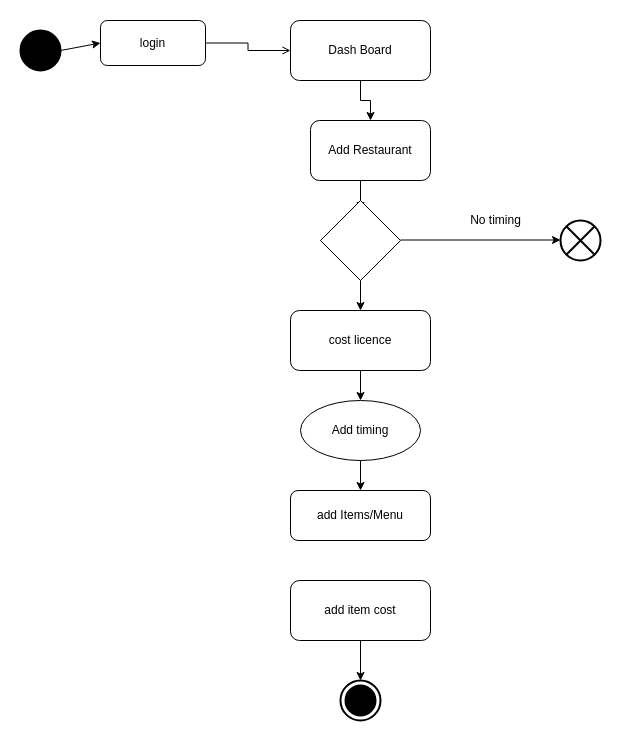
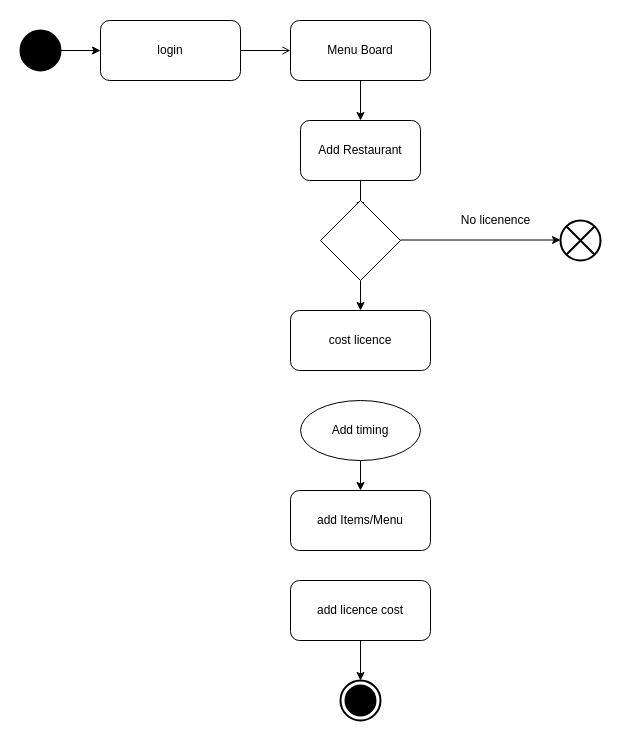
- <mxCell id="5" value="login" style="shape=rect;html=1;rounded=1;whiteSpace=wrap;align=center;" vertex="1" parent="1"><mxGeometry x="100" y="20" width="105" height="45" as="geometry" /></mxCell>
+ <mxCell id="5" value="login" style="shape=rect;html=1;rounded=1;whiteSpace=wrap;align=center;" vertex="1" parent="1"><mxGeometry x="100" y="20" width="140" height="60" as="geometry" /></mxCell>
- <mxCell id="7" value="Dash Board" style="shape=rect;html=1;rounded=1;whiteSpace=wrap;align=center;" vertex="1" parent="1"><mxGeometry x="290" y="20" width="140" height="60" as="geometry" /></mxCell>
+ <mxCell id="7" value="Menu Board" style="shape=rect;html=1;rounded=1;whiteSpace=wrap;align=center;" vertex="1" parent="1"><mxGeometry x="290" y="20" width="140" height="60" as="geometry" /></mxCell>
- <mxCell id="15" value="Add Restaurant" style="rounded=1;whiteSpace=wrap;html=1;" vertex="1" parent="1"><mxGeometry x="310" y="120" width="120" height="60" as="geometry" /></mxCell>
+ <mxCell id="15" value="Add Restaurant" style="rounded=1;whiteSpace=wrap;html=1;" vertex="1" parent="1"><mxGeometry x="300" y="120" width="120" height="60" as="geometry" /></mxCell>
- <mxCell id="22" value="No timing" style="text;html=1;align=center;verticalAlign=middle;resizable=0;points=[];autosize=1;" vertex="1" parent="1"><mxGeometry x="450" y="210" width="90" height="20" as="geometry" /></mxCell>
+ <mxCell id="22" value="No licenence" style="text;html=1;align=center;verticalAlign=middle;resizable=0;points=[];autosize=1;" vertex="1" parent="1"><mxGeometry x="450" y="210" width="90" height="20" as="geometry" /></mxCell>
- <mxCell id="8" value="" style="edgeStyle=orthogonalEdgeStyle;rounded=0;orthogonalLoop=1;jettySize=auto;html=1;" edge="1" parent="1" source="9" target="17"><mxGeometry relative="1" as="geometry" /></mxCell>
- <mxCell id="10" value="add Items/Menu" style="shape=rect;html=1;rounded=1;whiteSpace=wrap;align=center;" vertex="1" parent="1"><mxGeometry x="290" y="490" width="140" height="50" as="geometry" /></mxCell>
+ <mxCell id="10" value="add Items/Menu" style="shape=rect;html=1;rounded=1;whiteSpace=wrap;align=center;" vertex="1" parent="1"><mxGeometry x="290" y="490" width="140" height="60" as="geometry" /></mxCell>
- <mxCell id="11" value="add item cost" style="shape=rect;html=1;rounded=1;whiteSpace=wrap;align=center;" vertex="1" parent="1"><mxGeometry x="290" y="580" width="140" height="60" as="geometry" /></mxCell>
+ <mxCell id="11" value="add licence cost" style="shape=rect;html=1;rounded=1;whiteSpace=wrap;align=center;" vertex="1" parent="1"><mxGeometry x="290" y="580" width="140" height="60" as="geometry" /></mxCell>
